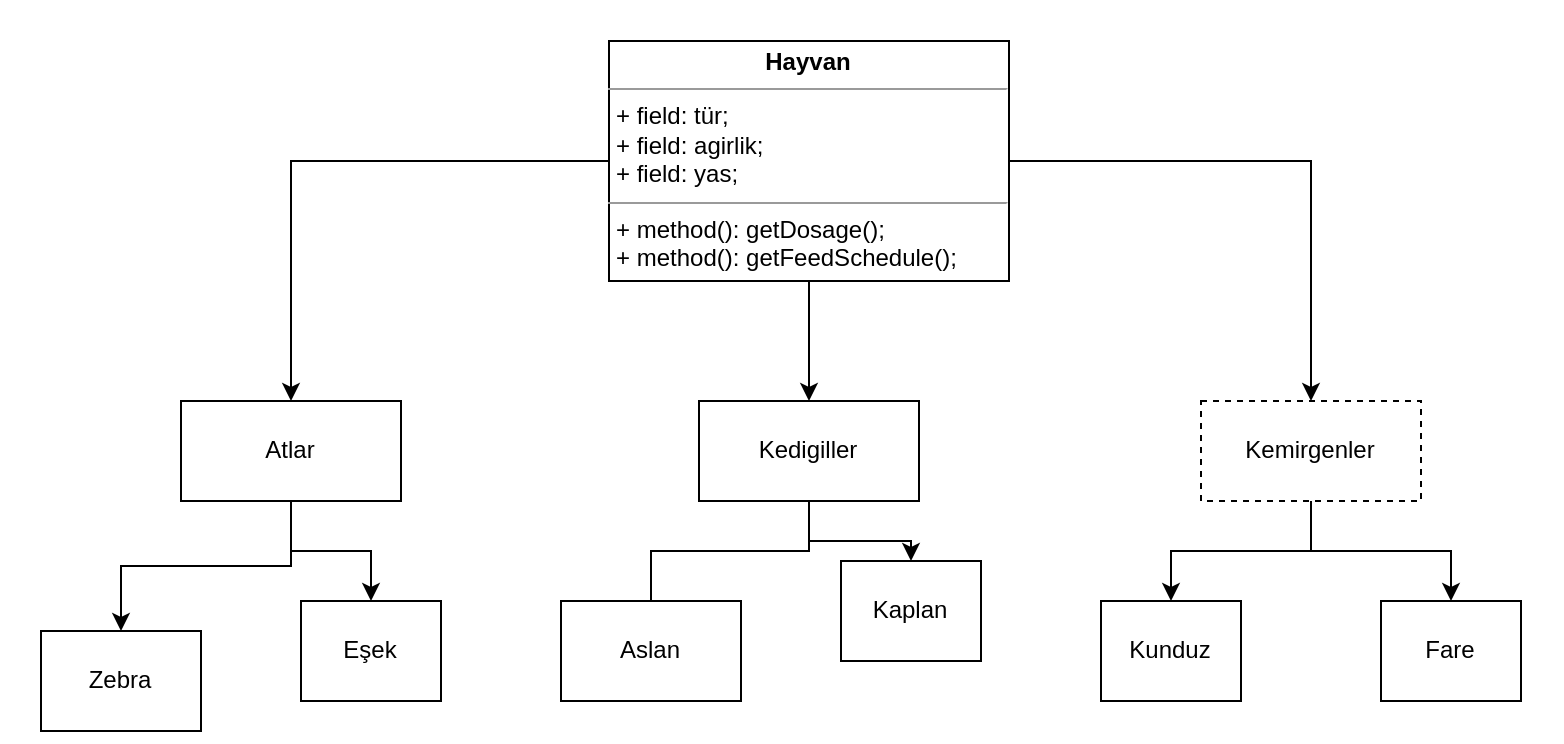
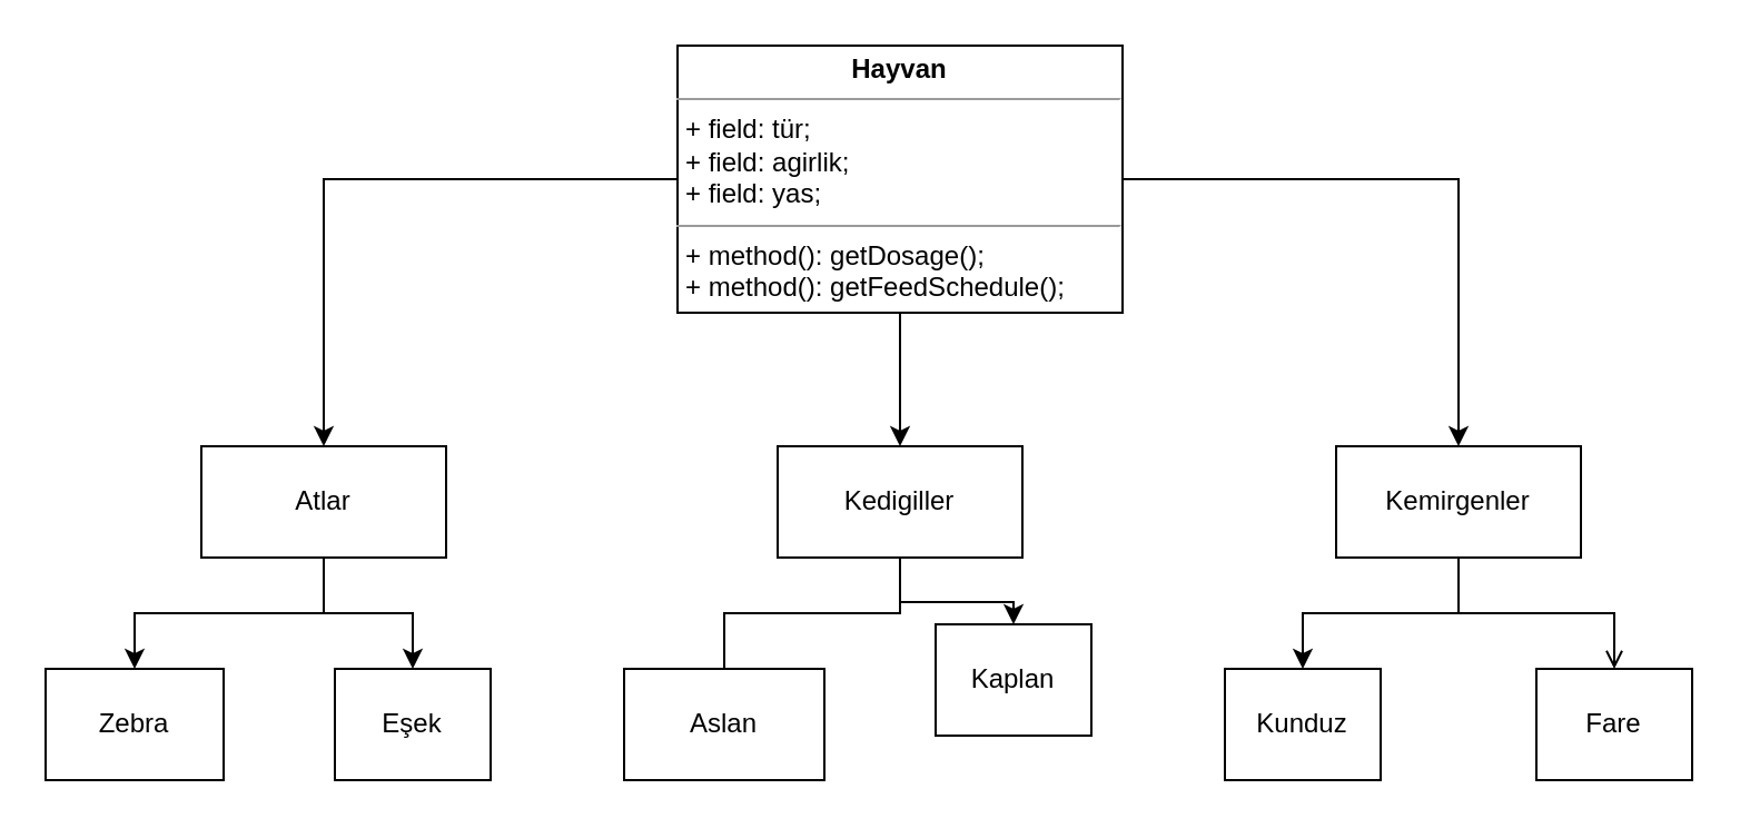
- <mxCell id="14" value="Kemirgenler" style="html=1;whiteSpace=wrap;dashed=1;" vertex="1" parent="1"><mxGeometry x="600" y="200" width="110" height="50" as="geometry" /></mxCell>
+ <mxCell id="14" value="Kemirgenler" style="html=1;whiteSpace=wrap;" vertex="1" parent="1"><mxGeometry x="600" y="200" width="110" height="50" as="geometry" /></mxCell>
- <mxCell id="13" style="edgeStyle=orthogonalEdgeStyle;rounded=0;orthogonalLoop=1;jettySize=auto;html=1;entryX=0.5;entryY=0;entryDx=0;entryDy=0;" edge="1" parent="1" source="14" target="19"><mxGeometry relative="1" as="geometry" /></mxCell>
+ <mxCell id="13" style="edgeStyle=orthogonalEdgeStyle;rounded=0;orthogonalLoop=1;jettySize=auto;html=1;entryX=0.5;entryY=0;entryDx=0;entryDy=0;endArrow=open;" edge="1" parent="1" source="14" target="19"><mxGeometry relative="1" as="geometry" /></mxCell>
- <mxCell id="15" value="Zebra" style="html=1;whiteSpace=wrap;" vertex="1" parent="1"><mxGeometry x="20" y="315" width="80" height="50" as="geometry" /></mxCell>
+ <mxCell id="15" value="Zebra" style="html=1;whiteSpace=wrap;" vertex="1" parent="1"><mxGeometry x="20" y="300" width="80" height="50" as="geometry" /></mxCell>
